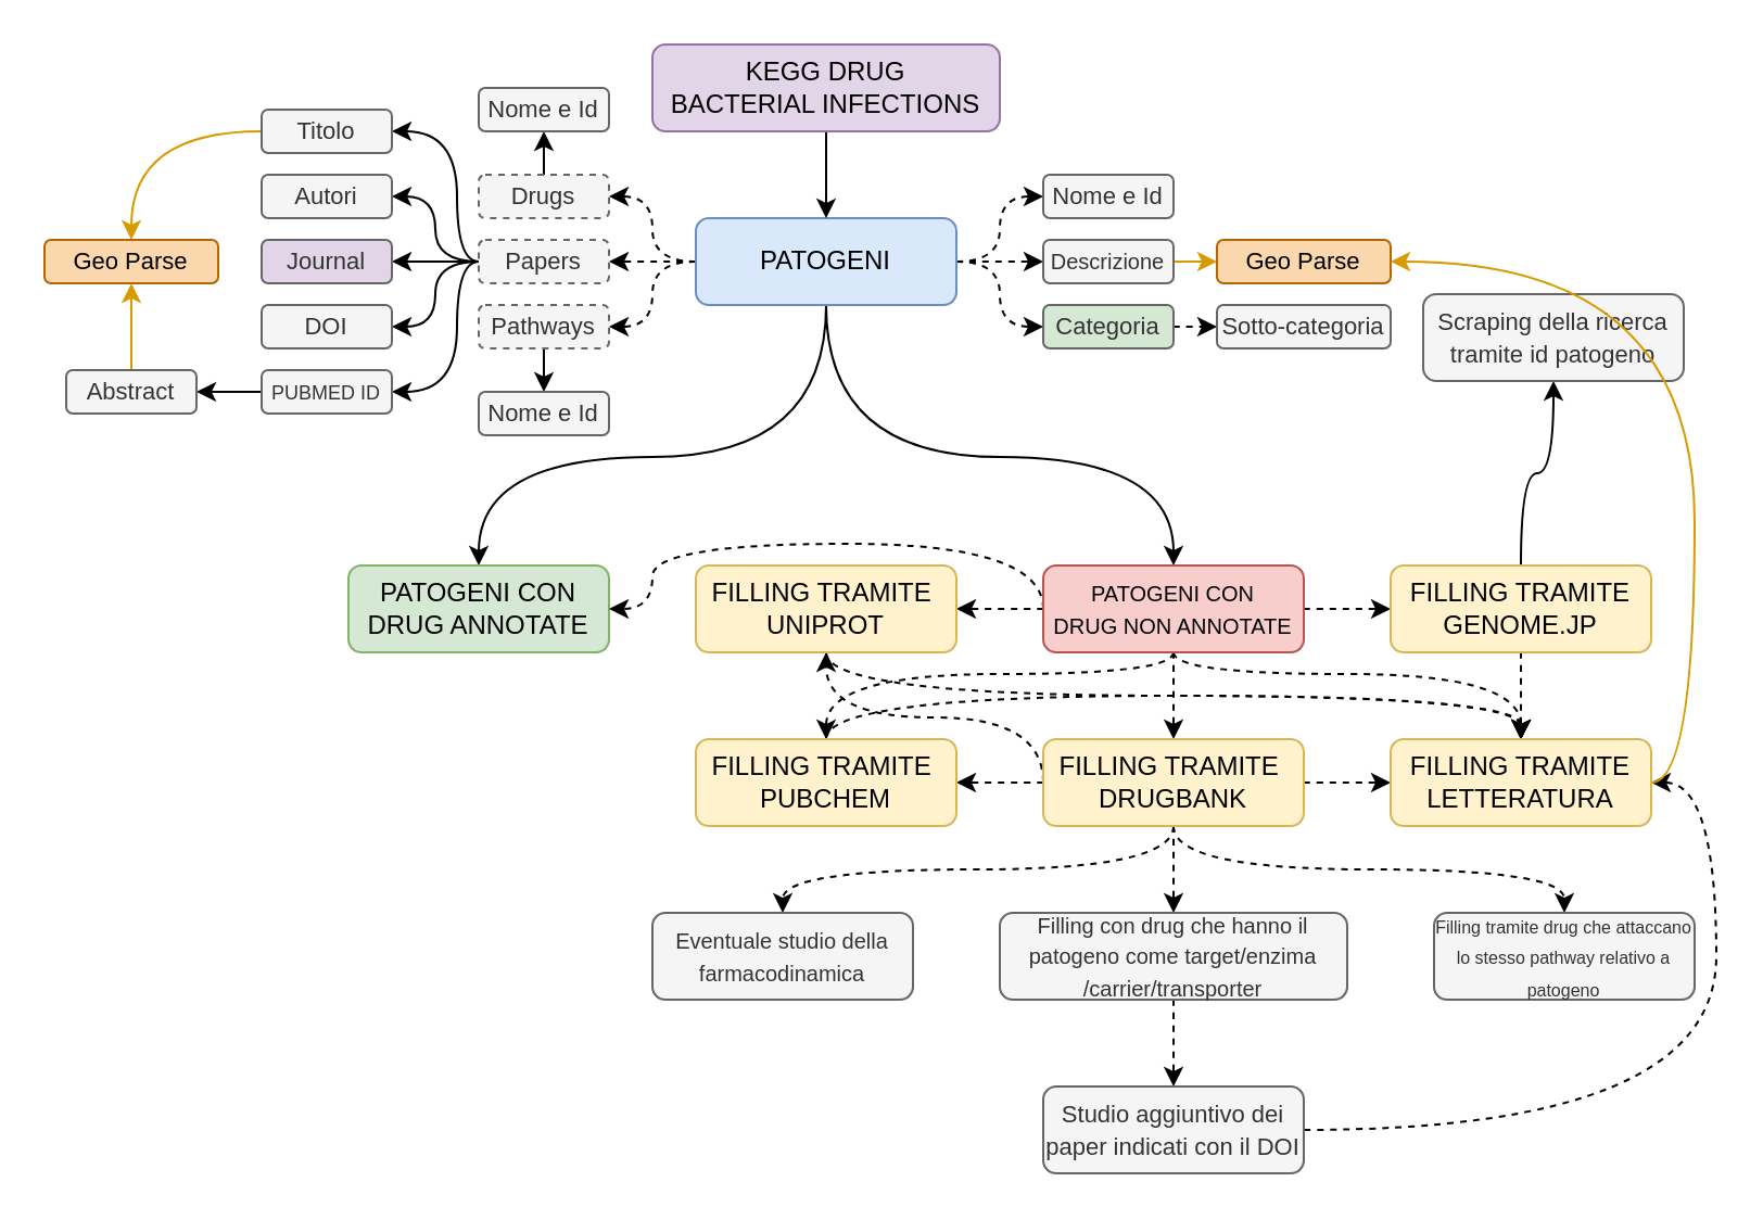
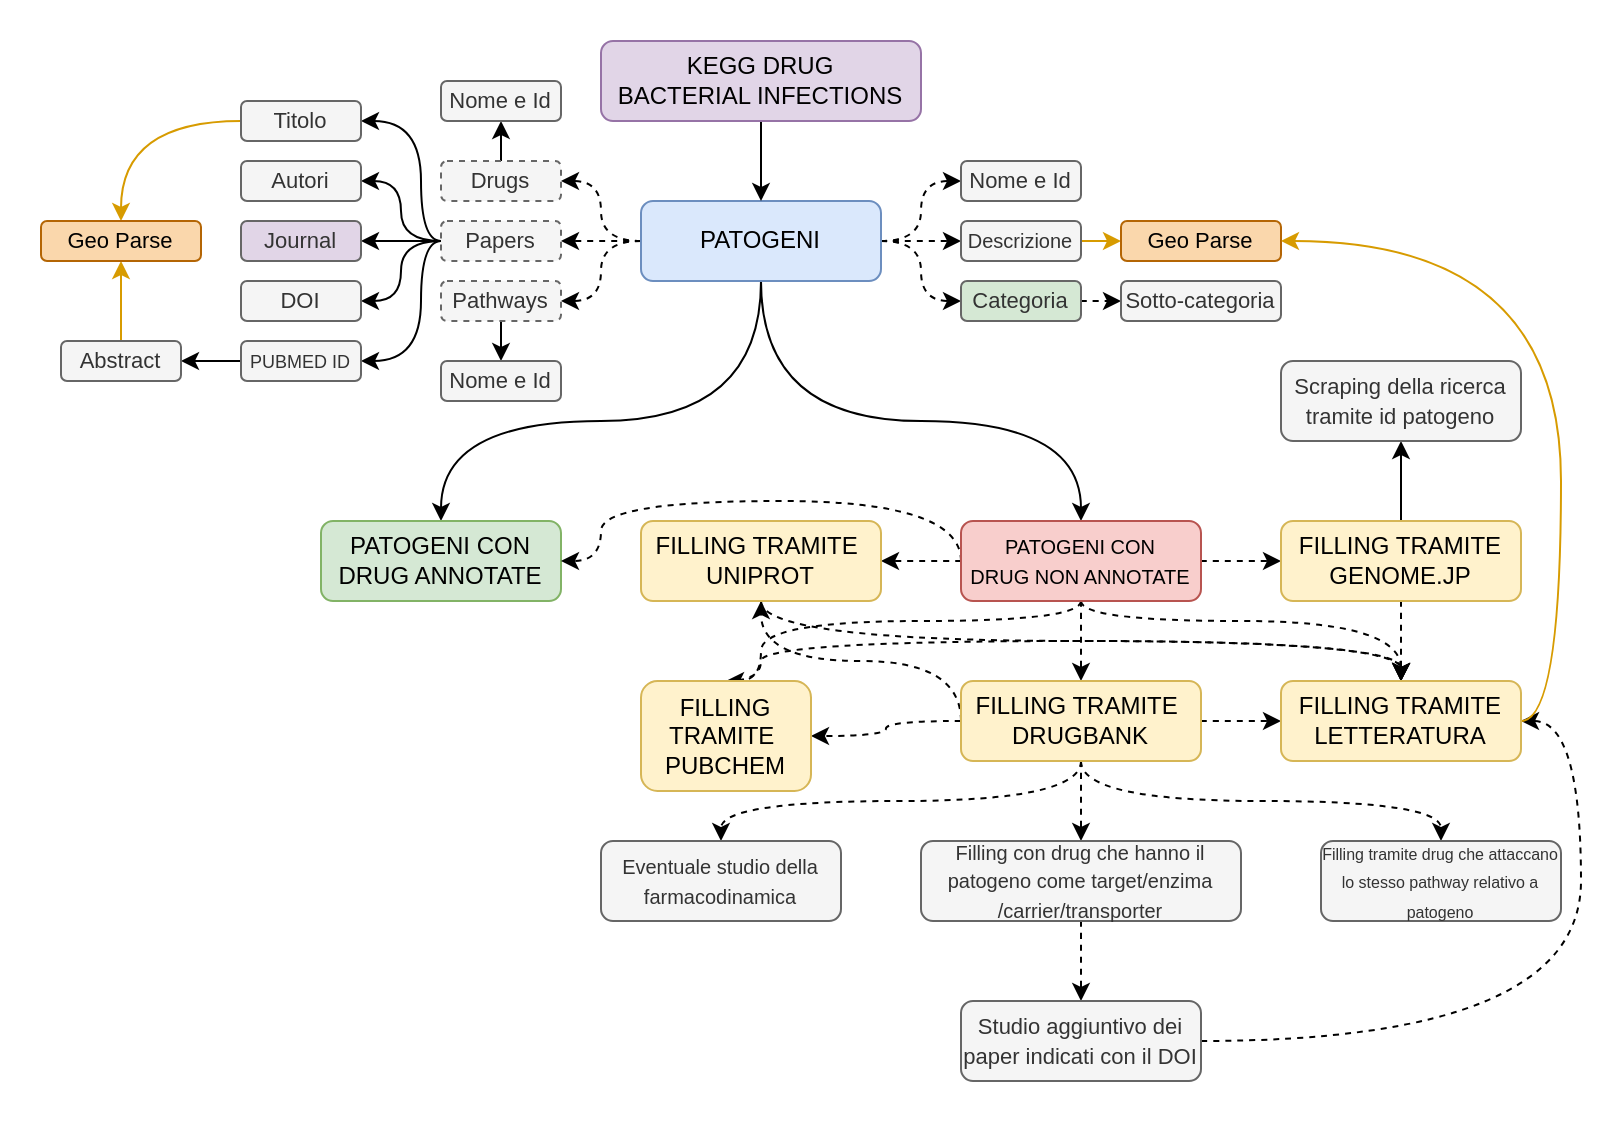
- <mxCell id="23" value="&lt;font style=&quot;font-size: 11px;&quot;&gt;Scraping della ricerca tramite id patogeno&lt;/font&gt;" style="rounded=1;whiteSpace=wrap;html=1;fillColor=#f5f5f5;fontColor=#333333;strokeColor=#666666;" vertex="1" parent="1"><mxGeometry x="655" y="135" width="120" height="40" as="geometry" /></mxCell>
+ <mxCell id="23" value="&lt;font style=&quot;font-size: 11px;&quot;&gt;Scraping della ricerca tramite id patogeno&lt;/font&gt;" style="rounded=1;whiteSpace=wrap;html=1;fillColor=#f5f5f5;fontColor=#333333;strokeColor=#666666;" vertex="1" parent="1"><mxGeometry x="640" y="180" width="120" height="40" as="geometry" /></mxCell>
- <mxCell id="71" value="FILLING TRAMITE&amp;nbsp;&lt;br&gt;PUBCHEM" style="rounded=1;whiteSpace=wrap;html=1;fillColor=#fff2cc;strokeColor=#d6b656;" vertex="1" parent="1"><mxGeometry x="320" y="340" width="120" height="40" as="geometry" /></mxCell>
+ <mxCell id="71" value="FILLING TRAMITE&amp;nbsp;&lt;br&gt;PUBCHEM" style="rounded=1;whiteSpace=wrap;html=1;fillColor=#fff2cc;strokeColor=#d6b656;" vertex="1" parent="1"><mxGeometry x="320" y="340" width="85" height="55" as="geometry" /></mxCell>
